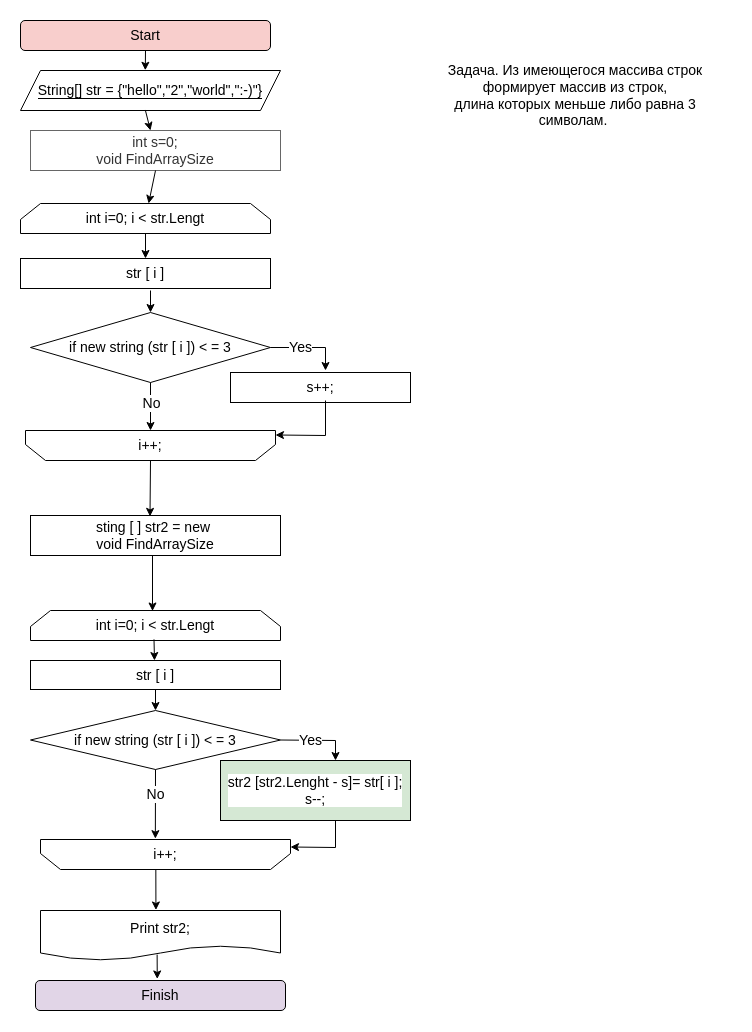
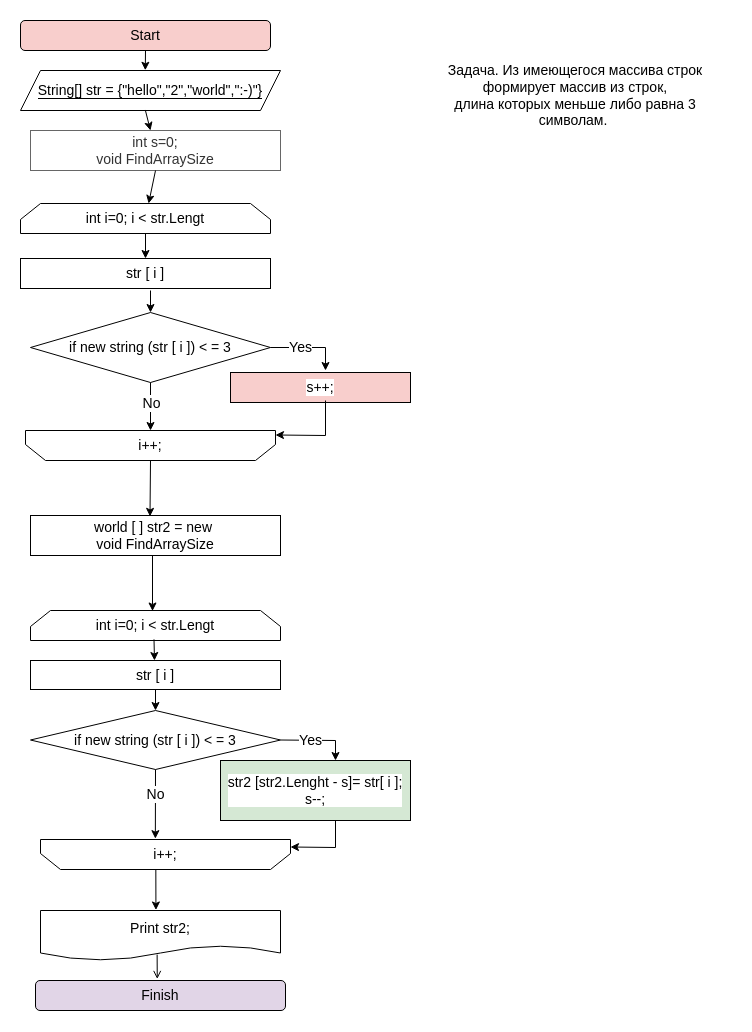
- <mxCell id="10" value="s++;" style="rounded=0;whiteSpace=wrap;html=1;labelBackgroundColor=#FFFFFF;strokeColor=default;fontFamily=Helvetica;fontSize=14;fontColor=default;" vertex="1" parent="1"><mxGeometry x="230" y="372" width="180" height="30" as="geometry" /></mxCell>
+ <mxCell id="10" value="s++;" style="rounded=0;whiteSpace=wrap;html=1;labelBackgroundColor=#FFFFFF;strokeColor=default;fontFamily=Helvetica;fontSize=14;fontColor=default;fillColor=#f8cecc;" vertex="1" parent="1"><mxGeometry x="230" y="372" width="180" height="30" as="geometry" /></mxCell>
- <mxCell id="15" value="sting [ ] str2 = new&amp;nbsp;&lt;br style=&quot;font-size: 14px;&quot;&gt;void FindArraySize" style="rounded=0;whiteSpace=wrap;html=1;labelBackgroundColor=#FFFFFF;fontFamily=Helvetica;fontSize=14;align=center;" vertex="1" parent="1"><mxGeometry x="30" y="515" width="250" height="40" as="geometry" /></mxCell>
+ <mxCell id="15" value="world [ ] str2 = new&amp;nbsp;&lt;br style=&quot;font-size: 14px;&quot;&gt;void FindArraySize" style="rounded=0;whiteSpace=wrap;html=1;labelBackgroundColor=#FFFFFF;fontFamily=Helvetica;fontSize=14;align=center;" vertex="1" parent="1"><mxGeometry x="30" y="515" width="250" height="40" as="geometry" /></mxCell>
- <mxCell id="38" value="" style="endArrow=classic;html=1;rounded=0;fontFamily=Helvetica;fontSize=14;fontColor=default;exitX=0.486;exitY=0.882;exitDx=0;exitDy=0;exitPerimeter=0;entryX=0.487;entryY=-0.051;entryDx=0;entryDy=0;entryPerimeter=0;" edge="1" parent="1" source="26" target="27"><mxGeometry width="50" height="50" relative="1" as="geometry"><mxPoint x="156" y="950" as="sourcePoint" /><mxPoint x="156" y="980" as="targetPoint" /></mxGeometry></mxCell>
+ <mxCell id="38" value="" style="endArrow=open;html=1;rounded=0;fontFamily=Helvetica;fontSize=14;fontColor=default;exitX=0.486;exitY=0.882;exitDx=0;exitDy=0;exitPerimeter=0;entryX=0.487;entryY=-0.051;entryDx=0;entryDy=0;entryPerimeter=0;" edge="1" parent="1" source="26" target="27"><mxGeometry width="50" height="50" relative="1" as="geometry"><mxPoint x="156" y="950" as="sourcePoint" /><mxPoint x="156" y="980" as="targetPoint" /></mxGeometry></mxCell>
